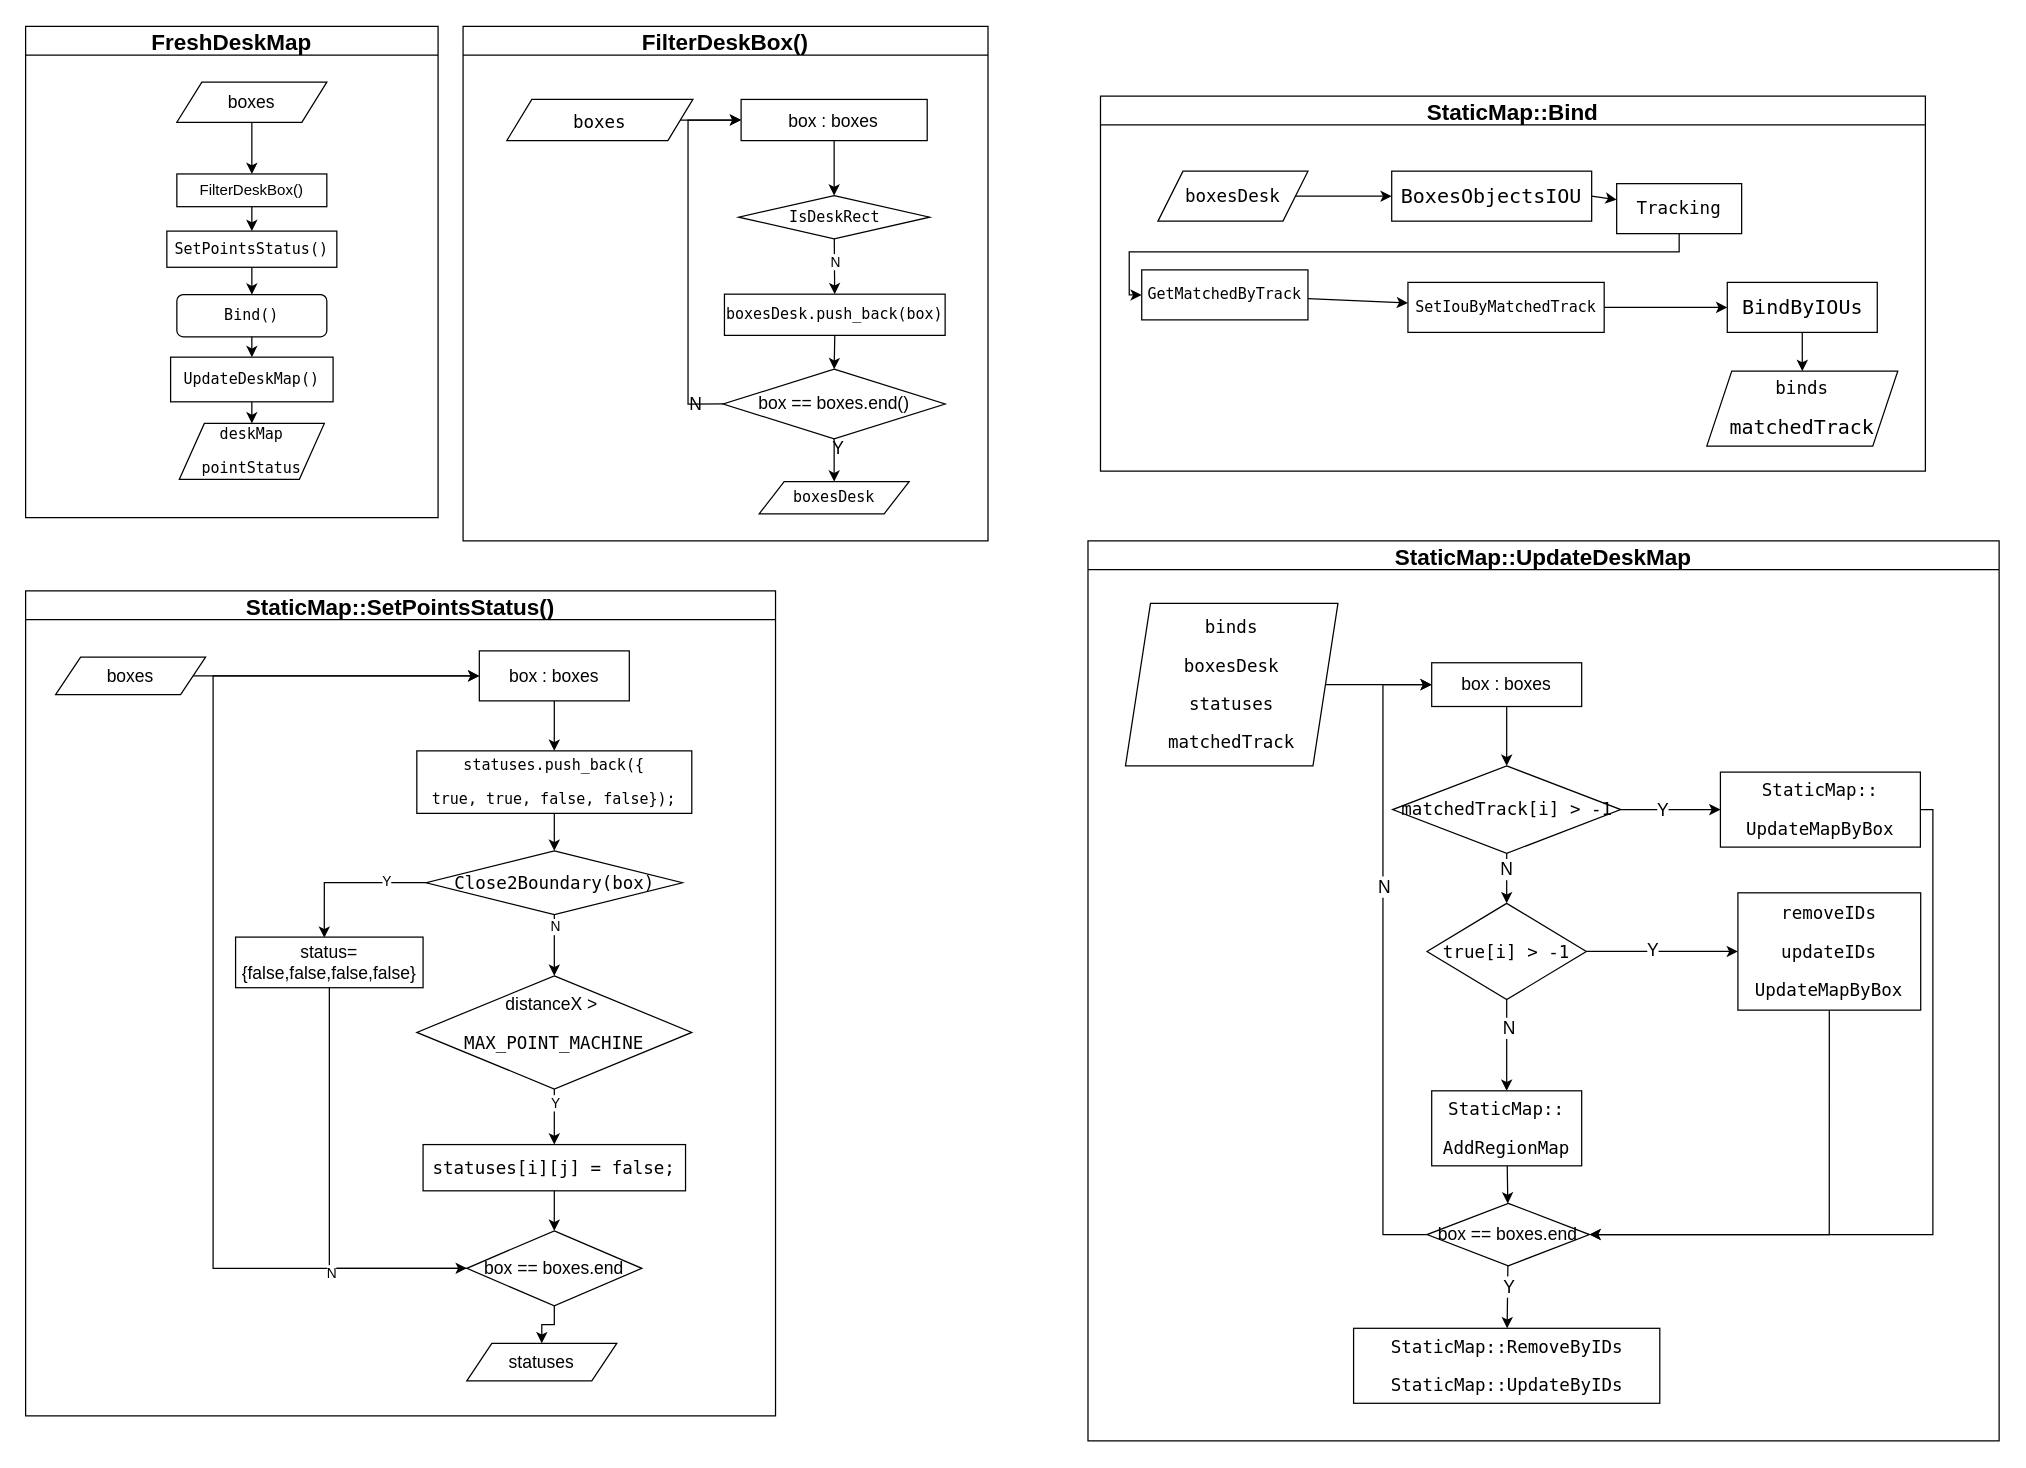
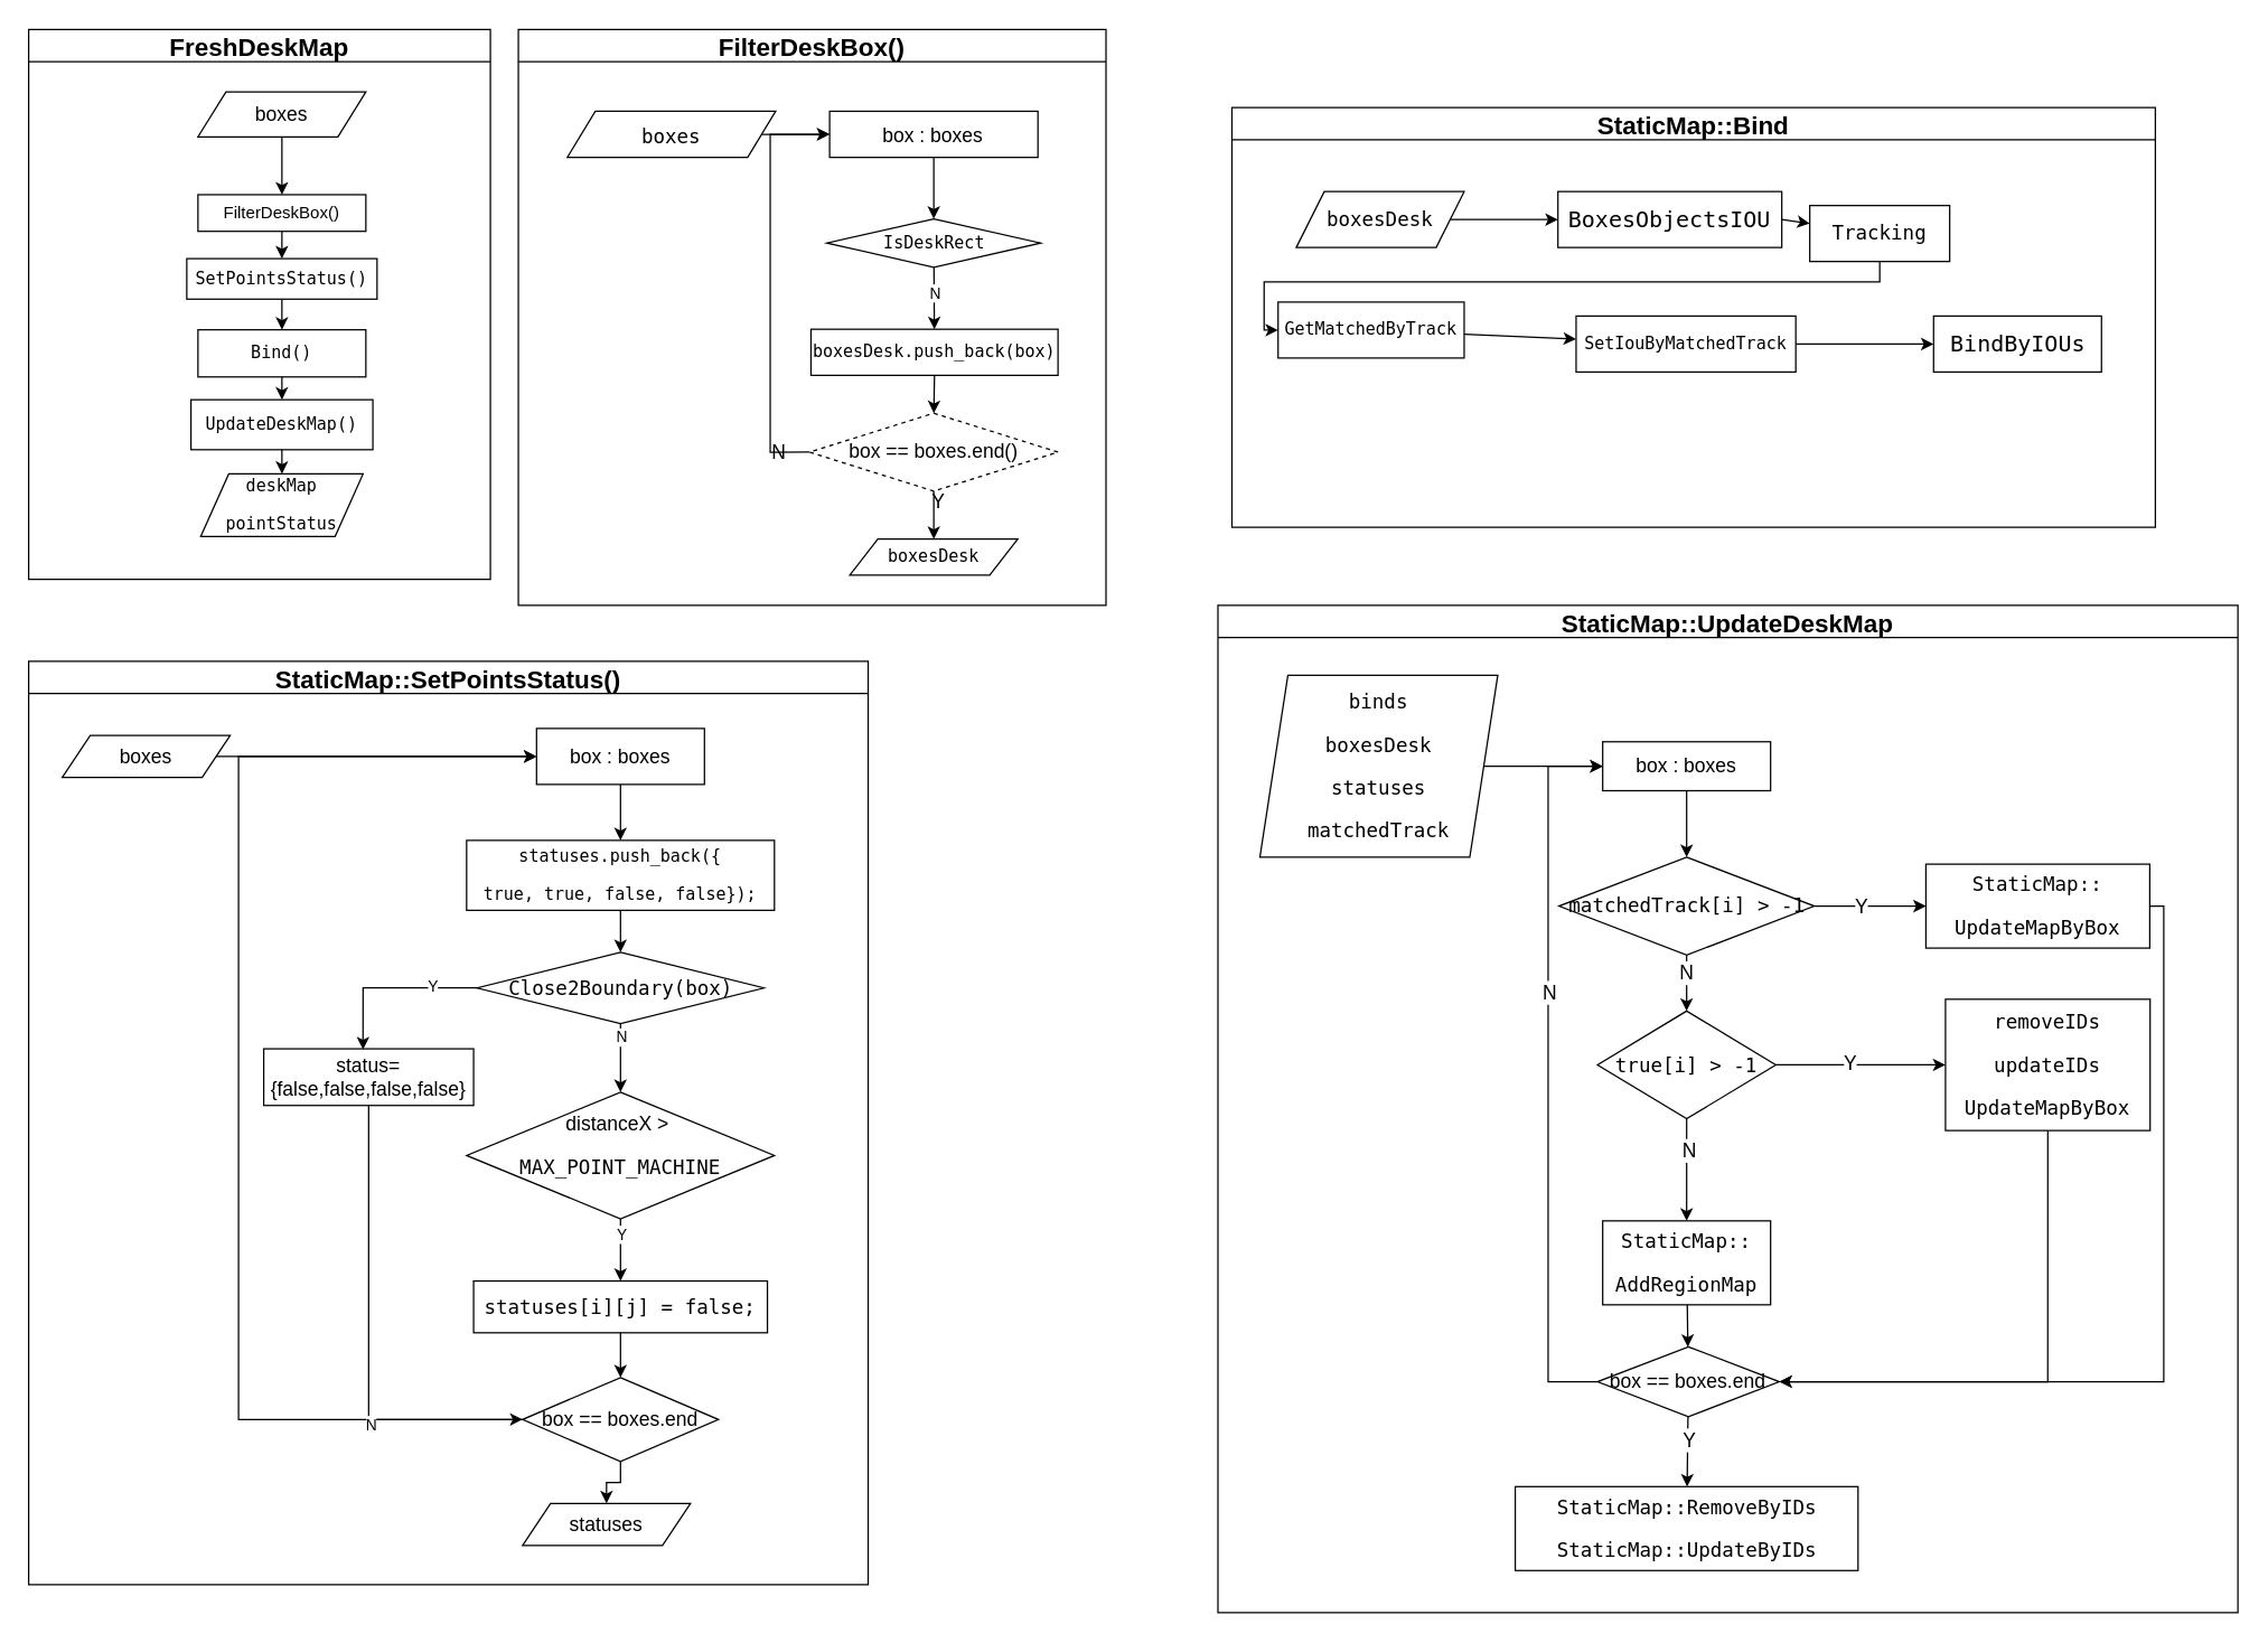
- <mxCell id="67" value="&lt;pre style=&quot;font-family: &amp;quot;jetbrains mono&amp;quot;, monospace; font-size: 9pt;&quot;&gt;Bind()&lt;/pre&gt;" style="whiteSpace=wrap;html=1;labelBackgroundColor=none;strokeColor=#000000;fontColor=default;rounded=1;" parent="1" vertex="1"><mxGeometry x="141" y="234.99" width="120" height="33.69" as="geometry" /></mxCell>
+ <mxCell id="67" value="&lt;pre style=&quot;font-family: &amp;quot;jetbrains mono&amp;quot;, monospace; font-size: 9pt;&quot;&gt;Bind()&lt;/pre&gt;" style="whiteSpace=wrap;html=1;labelBackgroundColor=none;strokeColor=#000000;fontColor=default;" parent="1" vertex="1"><mxGeometry x="141" y="234.99" width="120" height="33.69" as="geometry" /></mxCell>
- <mxCell id="39" value="" style="edgeStyle=none;html=1;fontSize=14;labelBackgroundColor=none;fontColor=default;" parent="26" source="37" target="38" edge="1"><mxGeometry relative="1" as="geometry" /></mxCell>
- <mxCell id="88" value="box == boxes.end()" style="rhombus;whiteSpace=wrap;html=1;fontSize=14;labelBackgroundColor=none;fontColor=default;" parent="79" vertex="1"><mxGeometry x="208.1" y="274.27" width="177.6" height="55.73" as="geometry" /></mxCell>
+ <mxCell id="88" value="box == boxes.end()" style="rhombus;whiteSpace=wrap;html=1;fontSize=14;labelBackgroundColor=none;fontColor=default;dashed=1;" parent="79" vertex="1"><mxGeometry x="208.1" y="274.27" width="177.6" height="55.73" as="geometry" /></mxCell>
- <mxCell id="38" value="&lt;pre style=&quot;font-family: &amp;quot;jetbrains mono&amp;quot;, monospace;&quot;&gt;&lt;font style=&quot;font-size: 14px&quot;&gt;binds&lt;/font&gt;&lt;/pre&gt;&lt;pre style=&quot;font-family: &amp;quot;jetbrains mono&amp;quot;, monospace;&quot;&gt;&lt;pre style=&quot;font-family: &amp;quot;jetbrains mono&amp;quot; , monospace&quot;&gt;&lt;font size=&quot;3&quot;&gt;matchedTrack&lt;/font&gt;&lt;/pre&gt;&lt;/pre&gt;" style="shape=parallelogram;perimeter=parallelogramPerimeter;whiteSpace=wrap;html=1;fixedSize=1;fontSize=14;rounded=0;labelBackgroundColor=none;fontColor=default;" parent="26" vertex="1"><mxGeometry x="485.09" y="220" width="152.81" height="60" as="geometry" /></mxCell>
